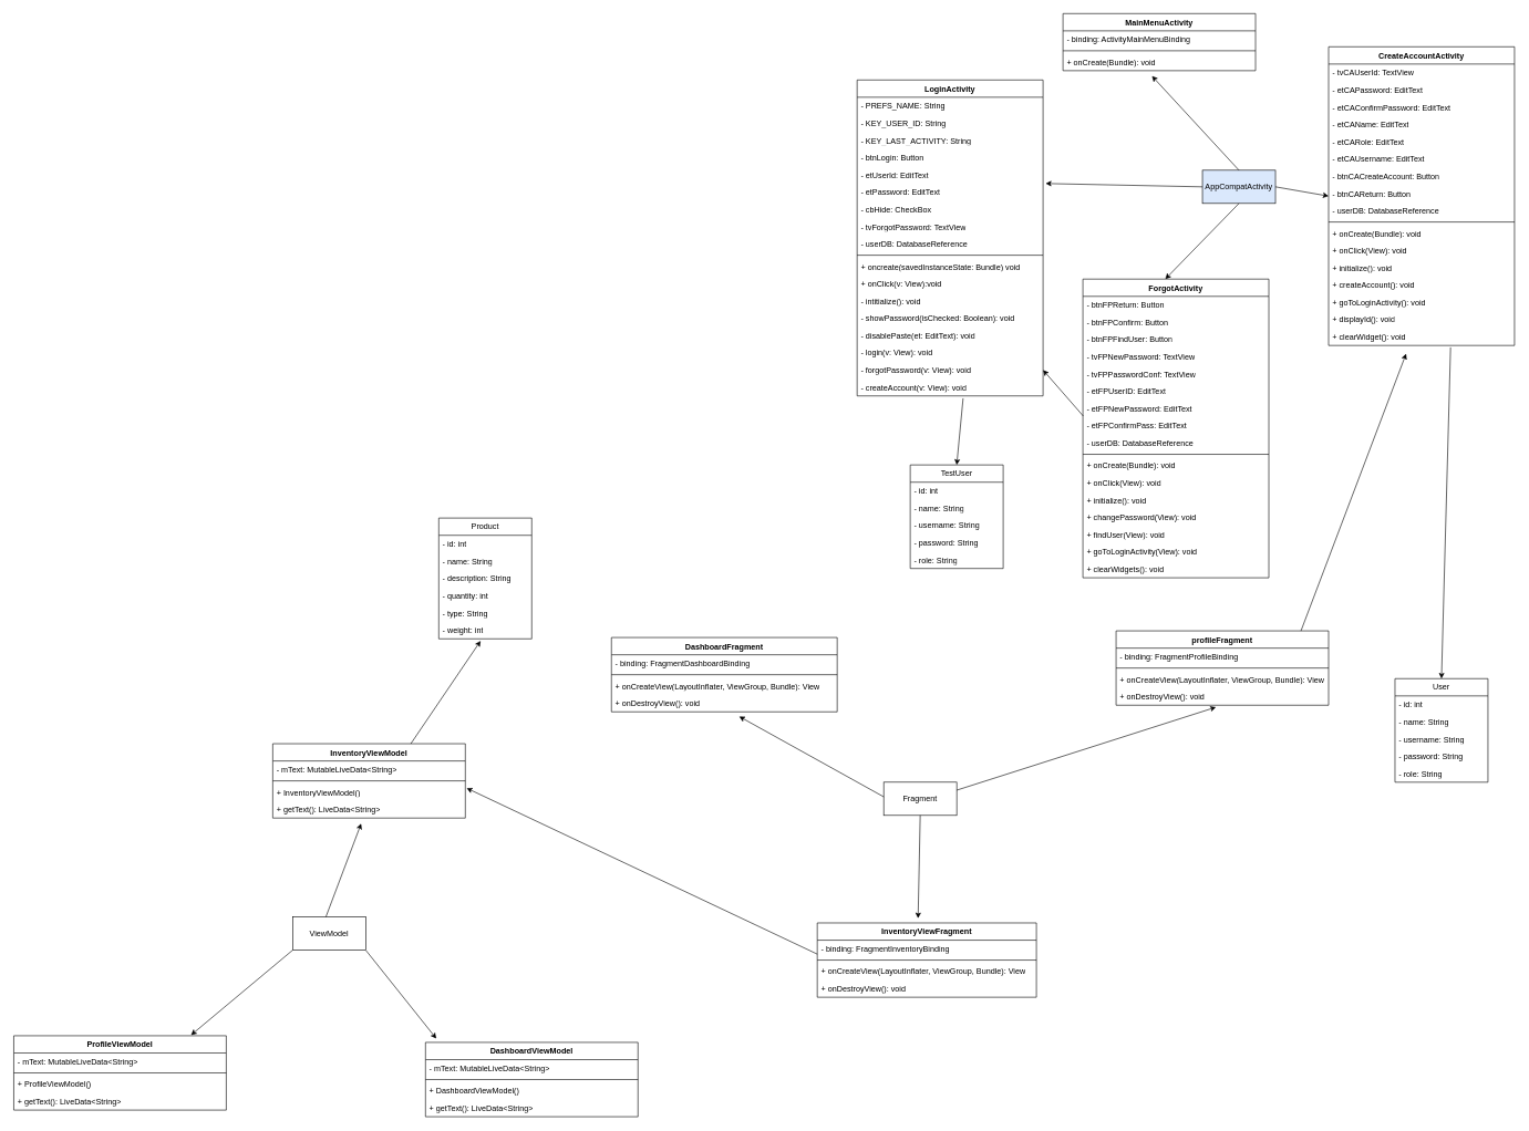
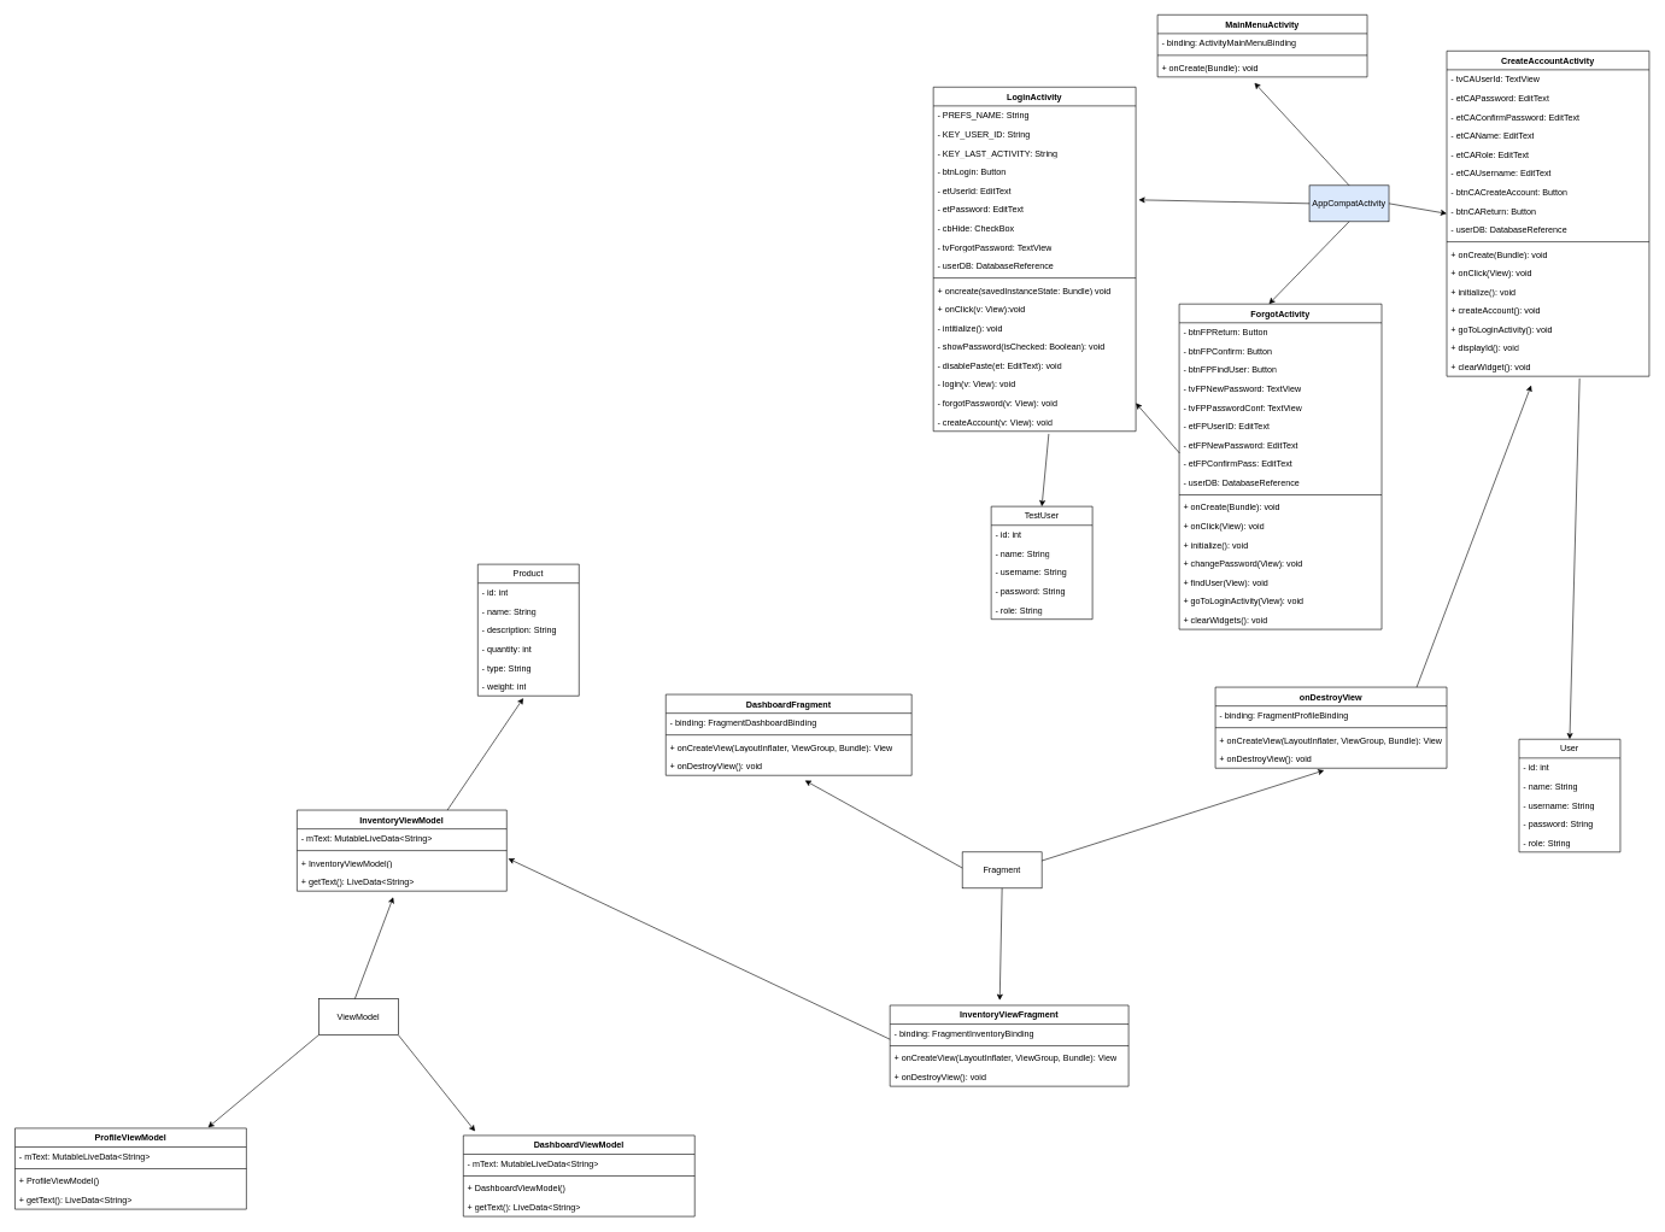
- <mxCell id="61" value="profileFragment" style="swimlane;fontStyle=1;align=center;verticalAlign=top;childLayout=stackLayout;horizontal=1;startSize=26;horizontalStack=0;resizeParent=1;resizeParentMax=0;resizeLast=0;collapsible=1;marginBottom=0;whiteSpace=wrap;html=1;" vertex="1" parent="1"><mxGeometry x="1680" y="950" width="320" height="112" as="geometry" /></mxCell>
+ <mxCell id="61" value="onDestroyView" style="swimlane;fontStyle=1;align=center;verticalAlign=top;childLayout=stackLayout;horizontal=1;startSize=26;horizontalStack=0;resizeParent=1;resizeParentMax=0;resizeLast=0;collapsible=1;marginBottom=0;whiteSpace=wrap;html=1;" vertex="1" parent="1"><mxGeometry x="1680" y="950" width="320" height="112" as="geometry" /></mxCell>
